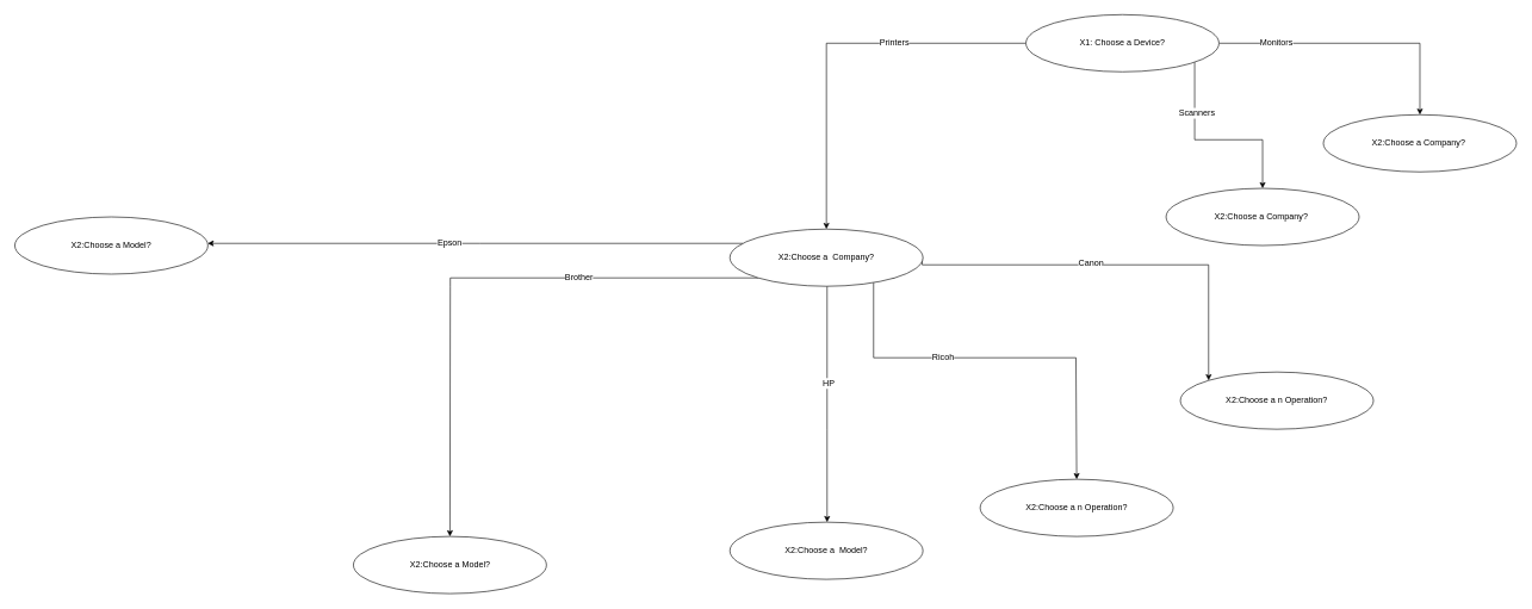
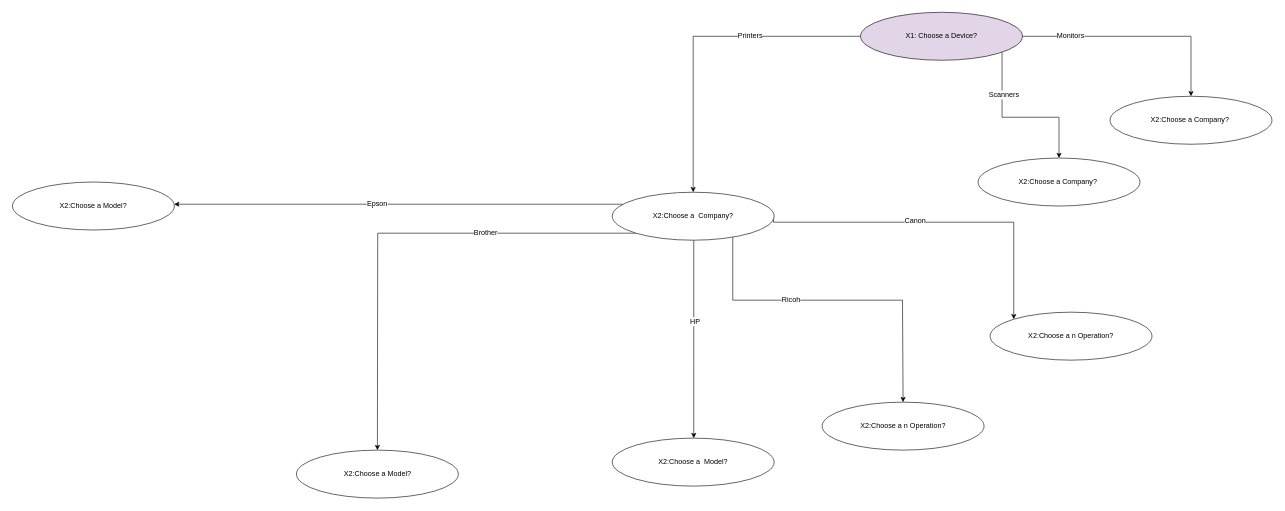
- <mxCell id="8" value="X1: Choose a Device?" style="ellipse;whiteSpace=wrap;html=1;" vertex="1" parent="1"><mxGeometry x="1434" y="20" width="270" height="80" as="geometry" /></mxCell>
+ <mxCell id="8" value="X1: Choose a Device?" style="ellipse;whiteSpace=wrap;html=1;fillColor=#e1d5e7;" vertex="1" parent="1"><mxGeometry x="1434" y="20" width="270" height="80" as="geometry" /></mxCell>
